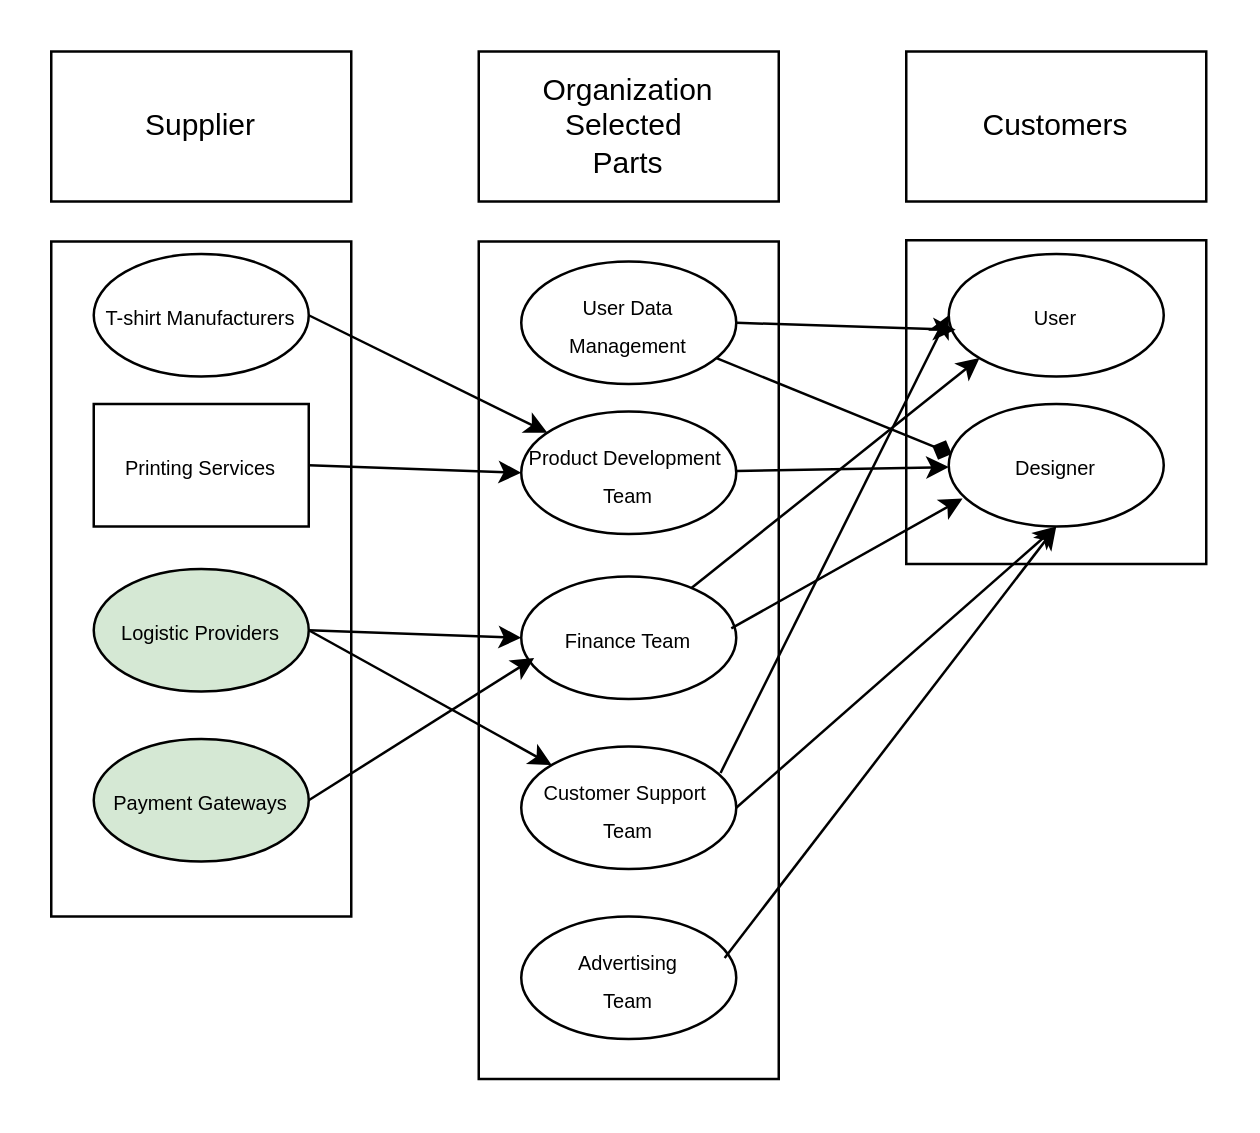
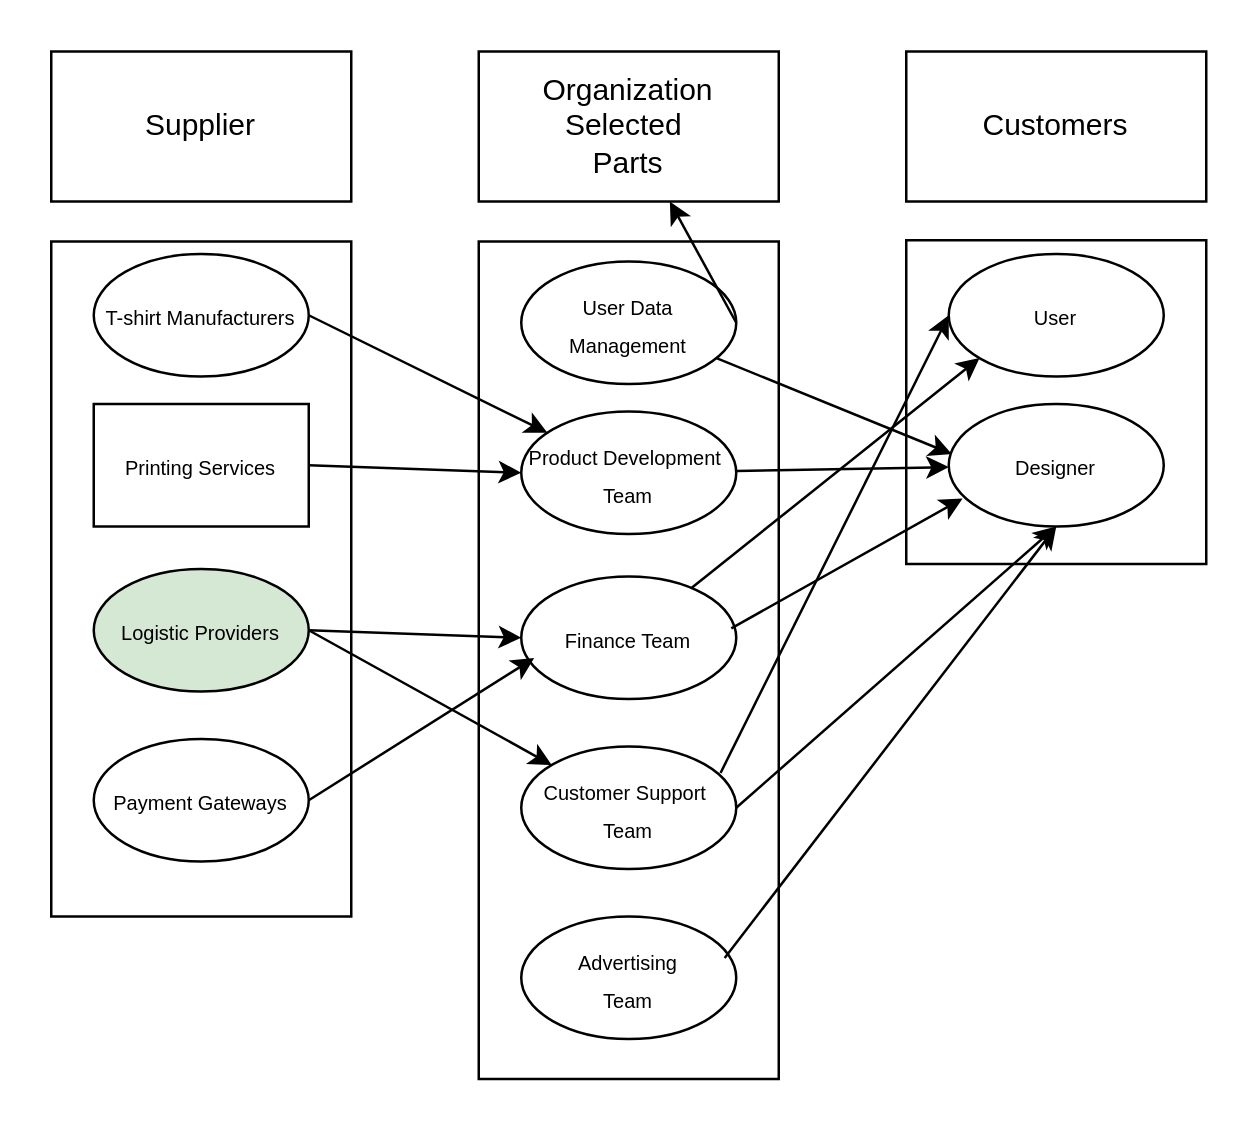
- <mxCell id="24" value="" style="endArrow=classic;html=1;rounded=0;exitX=1;exitY=0.5;exitDx=0;exitDy=0;entryX=0.032;entryY=0.618;entryDx=0;entryDy=0;entryPerimeter=0;" edge="1" parent="1" source="12" target="18"><mxGeometry width="50" height="50" relative="1" as="geometry"><mxPoint x="315" y="265" as="sourcePoint" /><mxPoint x="365" y="215" as="targetPoint" /></mxGeometry></mxCell>
+ <mxCell id="24" value="" style="endArrow=classic;html=1;rounded=0;exitX=1;exitY=0.5;exitDx=0;exitDy=0;" edge="1" parent="1" source="12" target="5"><mxGeometry width="50" height="50" relative="1" as="geometry"><mxPoint x="315" y="265" as="sourcePoint" /><mxPoint x="365" y="215" as="targetPoint" /></mxGeometry></mxCell>
- <mxCell id="25" value="" style="endArrow=diamond;html=1;rounded=0;entryX=0.014;entryY=0.408;entryDx=0;entryDy=0;entryPerimeter=0;" edge="1" parent="1" source="12" target="17"><mxGeometry width="50" height="50" relative="1" as="geometry"><mxPoint x="304" y="139" as="sourcePoint" /><mxPoint x="392" y="141" as="targetPoint" /></mxGeometry></mxCell>
+ <mxCell id="25" value="" style="endArrow=classic;html=1;rounded=0;entryX=0.014;entryY=0.408;entryDx=0;entryDy=0;entryPerimeter=0;" edge="1" parent="1" source="12" target="17"><mxGeometry width="50" height="50" relative="1" as="geometry"><mxPoint x="304" y="139" as="sourcePoint" /><mxPoint x="392" y="141" as="targetPoint" /></mxGeometry></mxCell>
- <mxCell id="11" value="&lt;font style=&quot;font-size: 8px;&quot;&gt;Payment Gateways&lt;/font&gt;" style="ellipse;whiteSpace=wrap;html=1;fillColor=#d5e8d4;" vertex="1" parent="1"><mxGeometry x="37" y="295" width="86" height="49" as="geometry" /></mxCell>
+ <mxCell id="11" value="&lt;font style=&quot;font-size: 8px;&quot;&gt;Payment Gateways&lt;/font&gt;" style="ellipse;whiteSpace=wrap;html=1;" vertex="1" parent="1"><mxGeometry x="37" y="295" width="86" height="49" as="geometry" /></mxCell>
